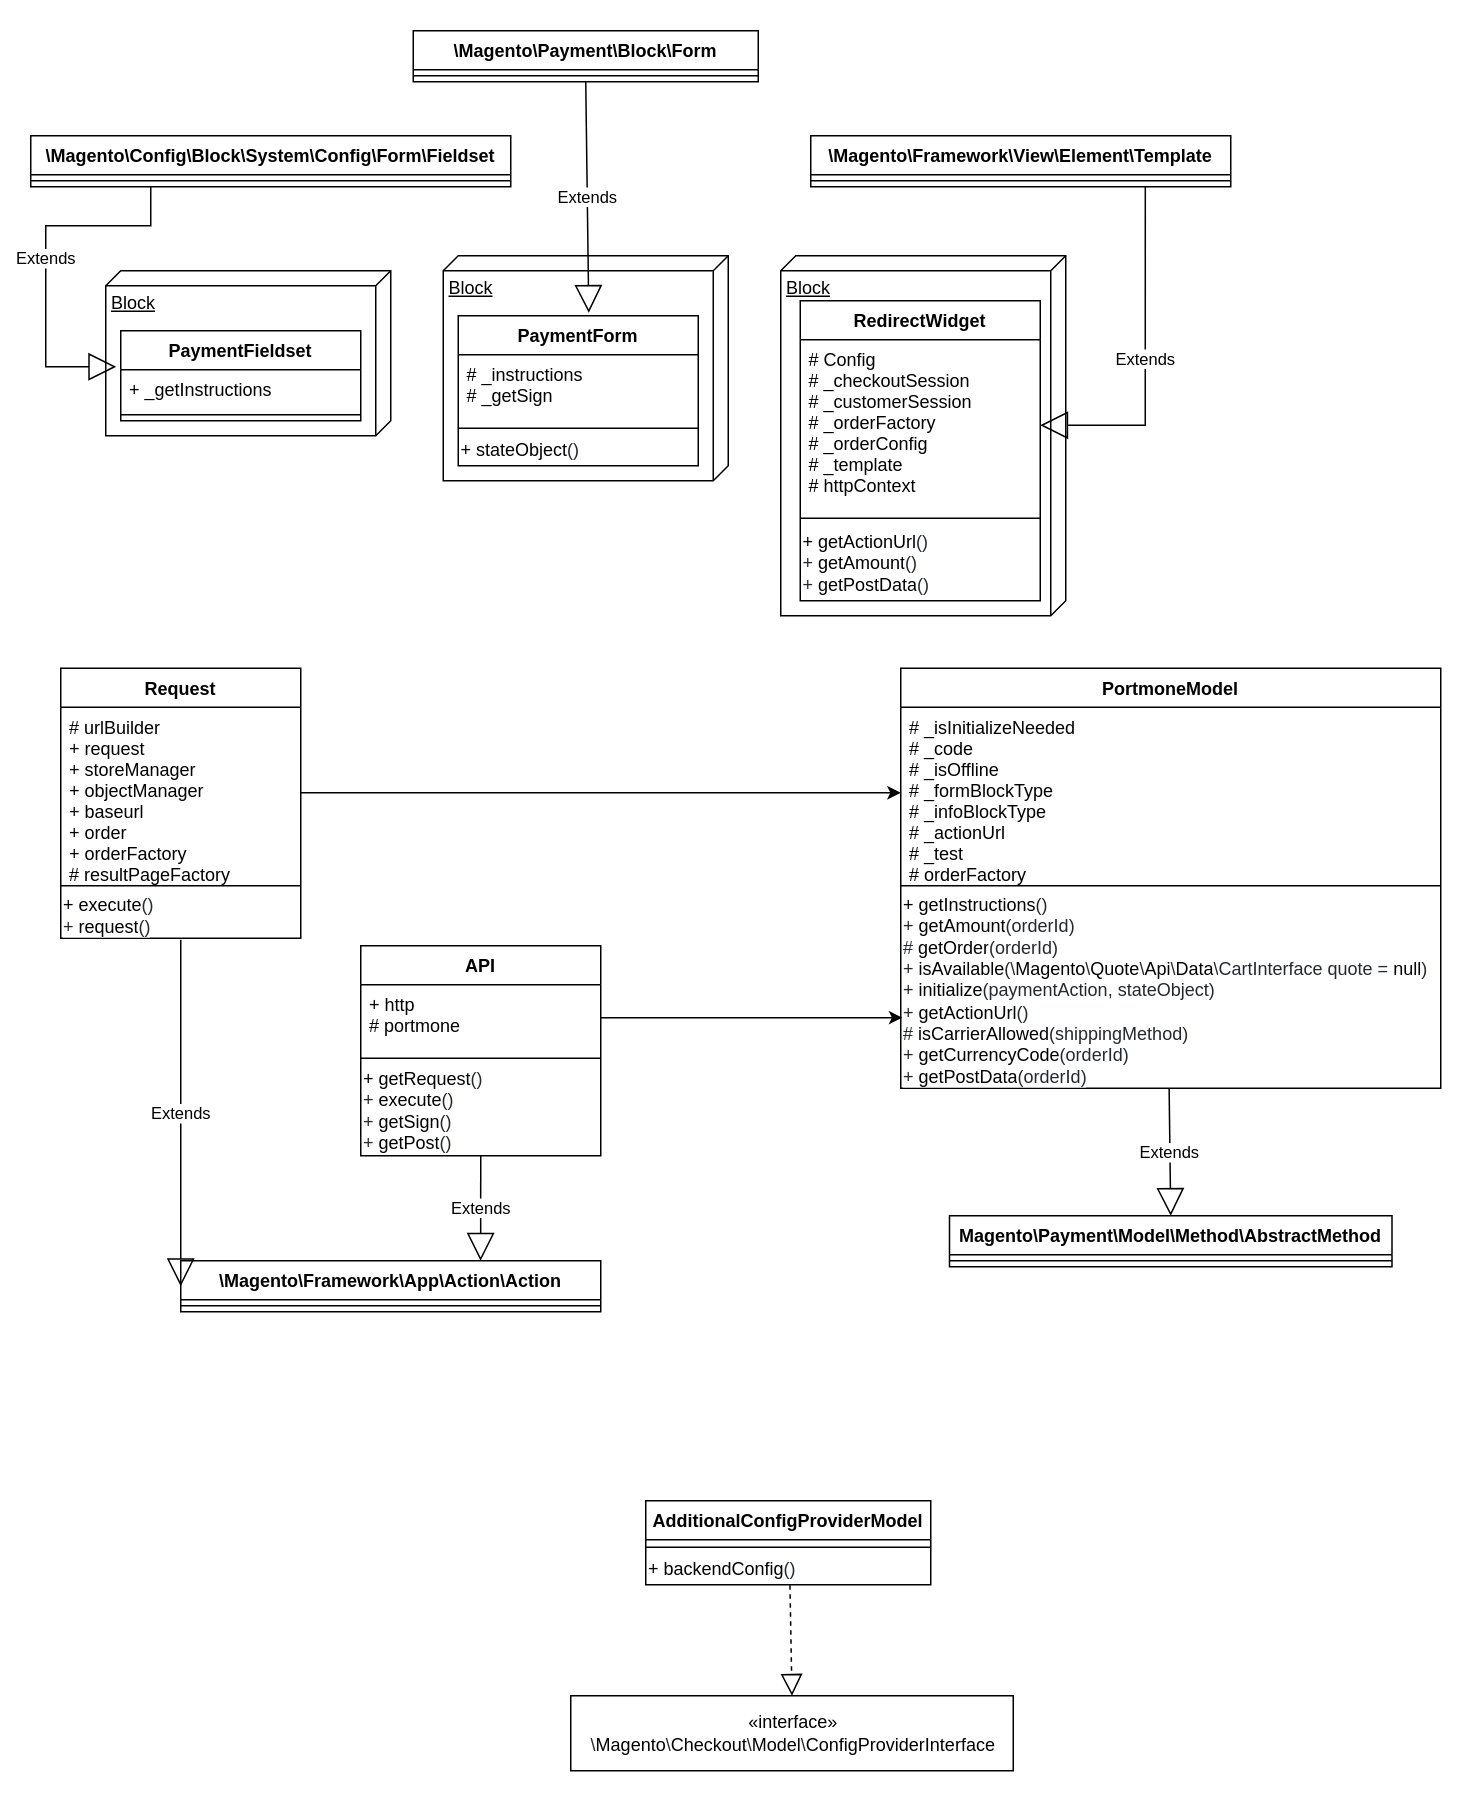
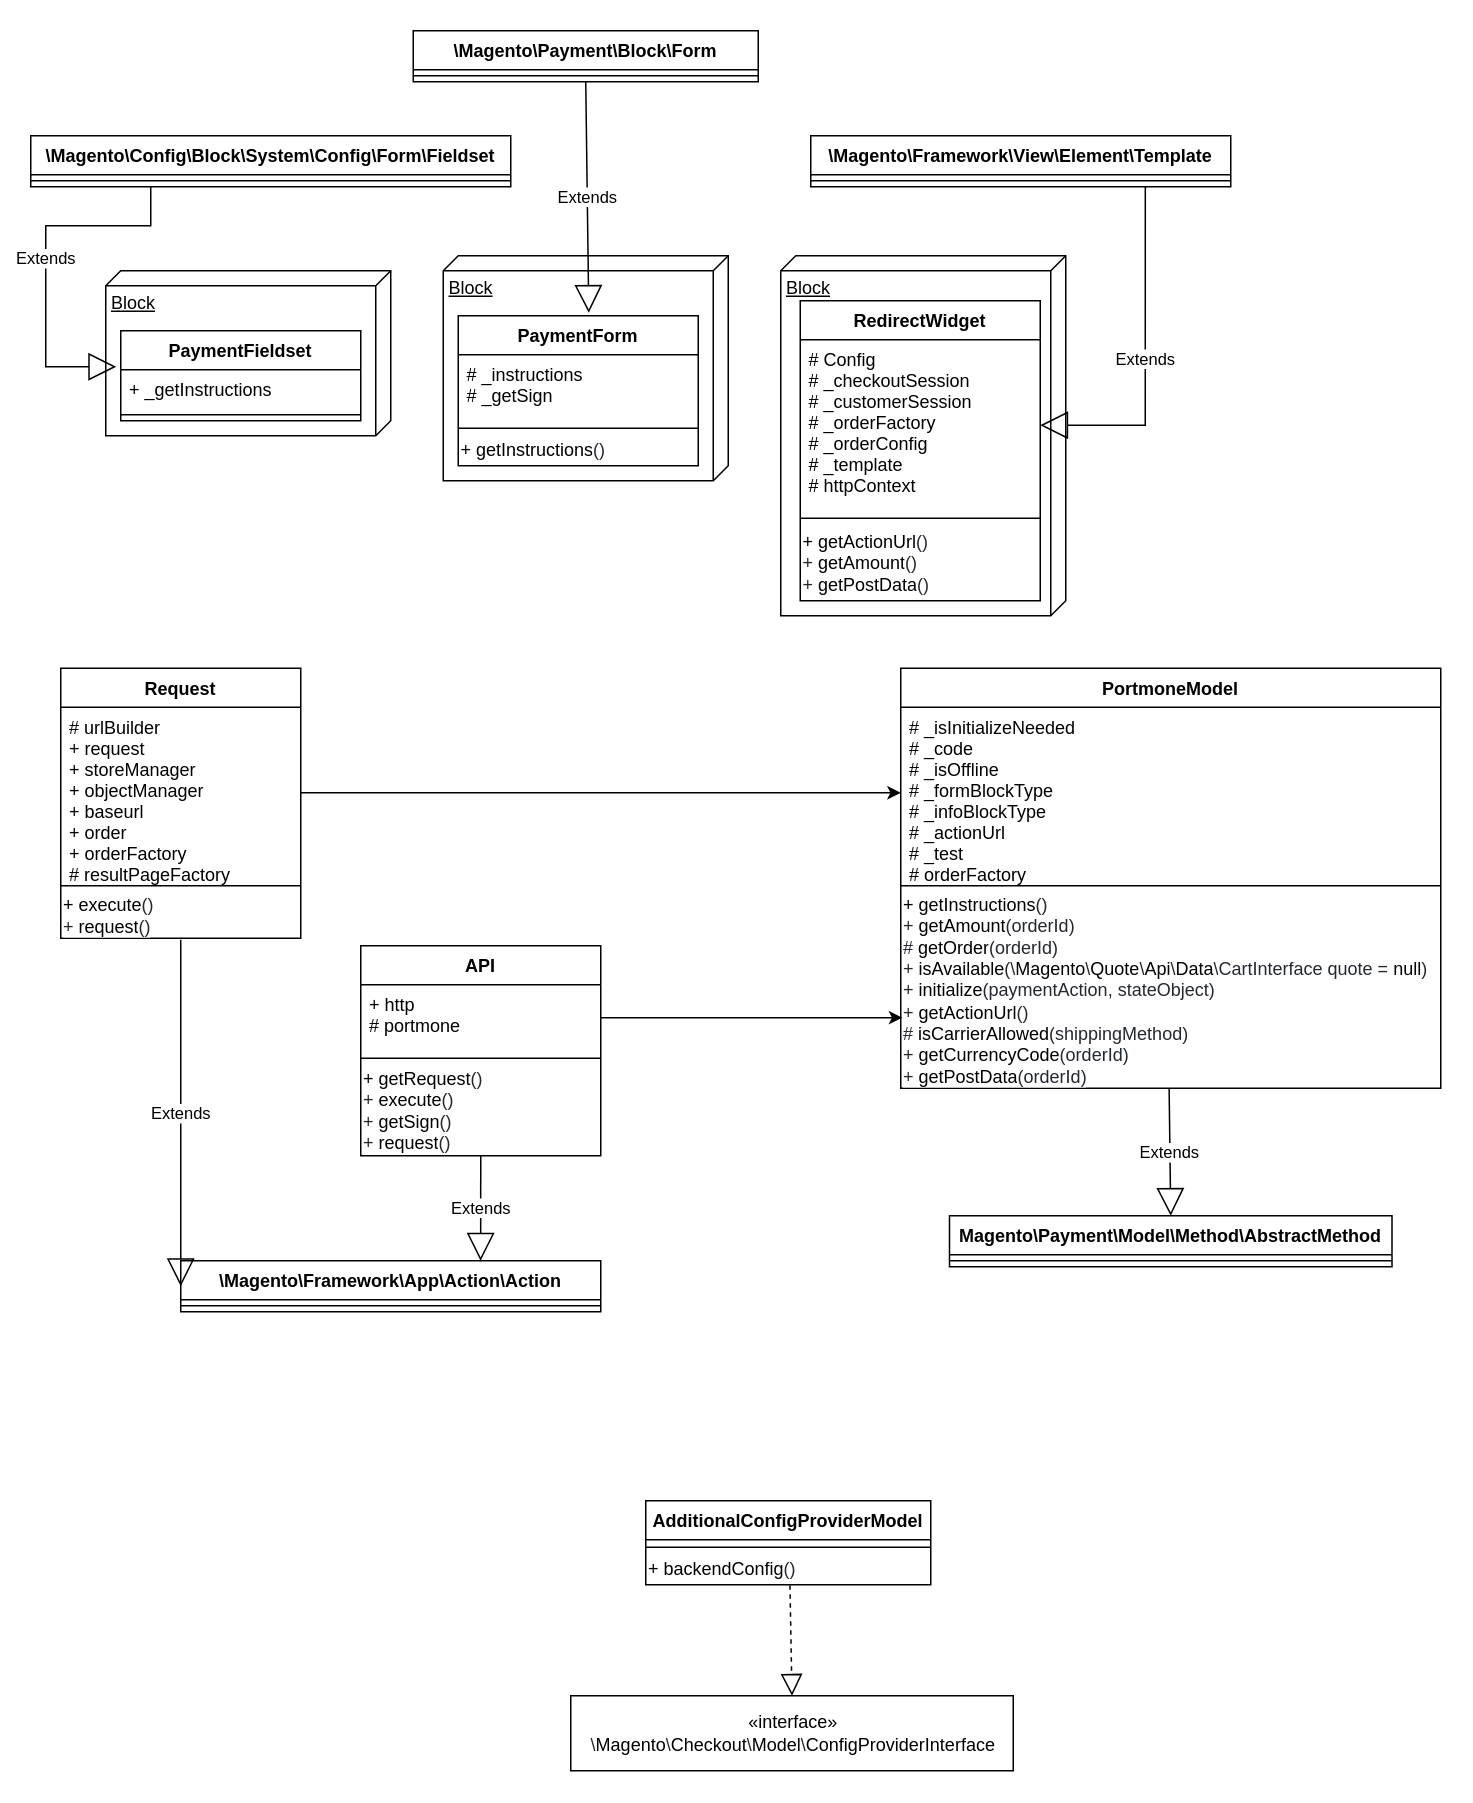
- <mxCell id="11" value="&lt;span class=&quot;pl-en&quot; style=&quot;box-sizing: border-box ; font-family: , , &amp;#34;sf mono&amp;#34; , &amp;#34;menlo&amp;#34; , &amp;#34;consolas&amp;#34; , &amp;#34;liberation mono&amp;#34; , monospace ; background-color: rgb(255 , 255 , 255)&quot;&gt;&lt;span class=&quot;pl-token&quot; style=&quot;box-sizing: border-box&quot;&gt;+ stateObject&lt;/span&gt;&lt;/span&gt;&lt;span style=&quot;color: rgb(36 , 41 , 47) ; font-family: , , &amp;#34;sf mono&amp;#34; , &amp;#34;menlo&amp;#34; , &amp;#34;consolas&amp;#34; , &amp;#34;liberation mono&amp;#34; , monospace ; background-color: rgb(255 , 255 , 255)&quot;&gt;()&lt;/span&gt;" style="text;html=1;align=left;verticalAlign=middle;resizable=0;points=[];autosize=1;strokeColor=none;fillColor=none;fontColor=#000000;" vertex="1" parent="8"><mxGeometry y="80" width="160" height="20" as="geometry" /></mxCell>
+ <mxCell id="11" value="&lt;span class=&quot;pl-en&quot; style=&quot;box-sizing: border-box ; font-family: , , &amp;#34;sf mono&amp;#34; , &amp;#34;menlo&amp;#34; , &amp;#34;consolas&amp;#34; , &amp;#34;liberation mono&amp;#34; , monospace ; background-color: rgb(255 , 255 , 255)&quot;&gt;&lt;span class=&quot;pl-token&quot; style=&quot;box-sizing: border-box&quot;&gt;+ getInstructions&lt;/span&gt;&lt;/span&gt;&lt;span style=&quot;color: rgb(36 , 41 , 47) ; font-family: , , &amp;#34;sf mono&amp;#34; , &amp;#34;menlo&amp;#34; , &amp;#34;consolas&amp;#34; , &amp;#34;liberation mono&amp;#34; , monospace ; background-color: rgb(255 , 255 , 255)&quot;&gt;()&lt;/span&gt;" style="text;html=1;align=left;verticalAlign=middle;resizable=0;points=[];autosize=1;strokeColor=none;fillColor=none;fontColor=#000000;" vertex="1" parent="8"><mxGeometry y="80" width="160" height="20" as="geometry" /></mxCell>
- <mxCell id="23" value="&lt;span style=&quot;background-color: rgb(255 , 255 , 255)&quot;&gt;&lt;span class=&quot;pl-en&quot; style=&quot;box-sizing: border-box&quot;&gt;&lt;span class=&quot;pl-token&quot; style=&quot;box-sizing: border-box&quot;&gt;+&amp;nbsp;&lt;/span&gt;&lt;/span&gt;&lt;/span&gt;&lt;span class=&quot;pl-en&quot; style=&quot;box-sizing: border-box ; font-family: , , &amp;#34;sf mono&amp;#34; , &amp;#34;menlo&amp;#34; , &amp;#34;consolas&amp;#34; , &amp;#34;liberation mono&amp;#34; , monospace ; background-color: rgb(255 , 255 , 255)&quot;&gt;&lt;span class=&quot;pl-token&quot; style=&quot;box-sizing: border-box&quot;&gt;getRequest&lt;/span&gt;&lt;/span&gt;&lt;span style=&quot;background-color: rgb(255 , 255 , 255)&quot;&gt;&lt;span style=&quot;color: rgb(36 , 41 , 47)&quot;&gt;()&lt;br&gt;+&amp;nbsp;&lt;/span&gt;&lt;/span&gt;&lt;span class=&quot;pl-en&quot; style=&quot;box-sizing: border-box ; font-family: , , &amp;#34;sf mono&amp;#34; , &amp;#34;menlo&amp;#34; , &amp;#34;consolas&amp;#34; , &amp;#34;liberation mono&amp;#34; , monospace ; background-color: rgb(255 , 255 , 255)&quot;&gt;&lt;span class=&quot;pl-token&quot; style=&quot;box-sizing: border-box&quot;&gt;execute&lt;/span&gt;&lt;/span&gt;&lt;span style=&quot;color: rgb(36 , 41 , 47) ; font-family: , , &amp;#34;sf mono&amp;#34; , &amp;#34;menlo&amp;#34; , &amp;#34;consolas&amp;#34; , &amp;#34;liberation mono&amp;#34; , monospace ; background-color: rgb(255 , 255 , 255)&quot;&gt;()&lt;br&gt;&lt;/span&gt;&lt;span style=&quot;background-color: rgb(255 , 255 , 255)&quot;&gt;&lt;span style=&quot;color: rgb(36 , 41 , 47)&quot;&gt;+&amp;nbsp;&lt;/span&gt;&lt;/span&gt;&lt;span class=&quot;pl-en&quot; style=&quot;box-sizing: border-box ; font-family: , , &amp;#34;sf mono&amp;#34; , &amp;#34;menlo&amp;#34; , &amp;#34;consolas&amp;#34; , &amp;#34;liberation mono&amp;#34; , monospace ; background-color: rgb(255 , 255 , 255)&quot;&gt;&lt;span class=&quot;pl-token&quot; style=&quot;box-sizing: border-box&quot;&gt;getSign&lt;/span&gt;&lt;/span&gt;&lt;span style=&quot;color: rgb(36 , 41 , 47) ; font-family: , , &amp;#34;sf mono&amp;#34; , &amp;#34;menlo&amp;#34; , &amp;#34;consolas&amp;#34; , &amp;#34;liberation mono&amp;#34; , monospace ; background-color: rgb(255 , 255 , 255)&quot;&gt;()&lt;br&gt;&lt;/span&gt;&lt;span style=&quot;background-color: rgb(255 , 255 , 255)&quot;&gt;&lt;span style=&quot;color: rgb(36 , 41 , 47)&quot;&gt;+&amp;nbsp;&lt;/span&gt;&lt;/span&gt;&lt;span class=&quot;pl-en&quot; style=&quot;box-sizing: border-box ; font-family: , , &amp;#34;sf mono&amp;#34; , &amp;#34;menlo&amp;#34; , &amp;#34;consolas&amp;#34; , &amp;#34;liberation mono&amp;#34; , monospace ; background-color: rgb(255 , 255 , 255)&quot;&gt;&lt;span class=&quot;pl-token&quot; style=&quot;box-sizing: border-box&quot;&gt;getPost&lt;/span&gt;&lt;/span&gt;&lt;span style=&quot;color: rgb(36 , 41 , 47) ; font-family: , , &amp;#34;sf mono&amp;#34; , &amp;#34;menlo&amp;#34; , &amp;#34;consolas&amp;#34; , &amp;#34;liberation mono&amp;#34; , monospace ; background-color: rgb(255 , 255 , 255)&quot;&gt;()&lt;/span&gt;&lt;span style=&quot;background-color: rgb(255 , 255 , 255)&quot;&gt;&lt;span style=&quot;color: rgb(36 , 41 , 47)&quot;&gt;&lt;br&gt;&lt;/span&gt;&lt;/span&gt;" style="text;html=1;align=left;verticalAlign=middle;resizable=0;points=[];autosize=1;strokeColor=none;fillColor=none;fontColor=#000000;" vertex="1" parent="20"><mxGeometry y="80" width="160" height="60" as="geometry" /></mxCell>
+ <mxCell id="23" value="&lt;span style=&quot;background-color: rgb(255 , 255 , 255)&quot;&gt;&lt;span class=&quot;pl-en&quot; style=&quot;box-sizing: border-box&quot;&gt;&lt;span class=&quot;pl-token&quot; style=&quot;box-sizing: border-box&quot;&gt;+&amp;nbsp;&lt;/span&gt;&lt;/span&gt;&lt;/span&gt;&lt;span class=&quot;pl-en&quot; style=&quot;box-sizing: border-box ; font-family: , , &amp;#34;sf mono&amp;#34; , &amp;#34;menlo&amp;#34; , &amp;#34;consolas&amp;#34; , &amp;#34;liberation mono&amp;#34; , monospace ; background-color: rgb(255 , 255 , 255)&quot;&gt;&lt;span class=&quot;pl-token&quot; style=&quot;box-sizing: border-box&quot;&gt;getRequest&lt;/span&gt;&lt;/span&gt;&lt;span style=&quot;background-color: rgb(255 , 255 , 255)&quot;&gt;&lt;span style=&quot;color: rgb(36 , 41 , 47)&quot;&gt;()&lt;br&gt;+&amp;nbsp;&lt;/span&gt;&lt;/span&gt;&lt;span class=&quot;pl-en&quot; style=&quot;box-sizing: border-box ; font-family: , , &amp;#34;sf mono&amp;#34; , &amp;#34;menlo&amp;#34; , &amp;#34;consolas&amp;#34; , &amp;#34;liberation mono&amp;#34; , monospace ; background-color: rgb(255 , 255 , 255)&quot;&gt;&lt;span class=&quot;pl-token&quot; style=&quot;box-sizing: border-box&quot;&gt;execute&lt;/span&gt;&lt;/span&gt;&lt;span style=&quot;color: rgb(36 , 41 , 47) ; font-family: , , &amp;#34;sf mono&amp;#34; , &amp;#34;menlo&amp;#34; , &amp;#34;consolas&amp;#34; , &amp;#34;liberation mono&amp;#34; , monospace ; background-color: rgb(255 , 255 , 255)&quot;&gt;()&lt;br&gt;&lt;/span&gt;&lt;span style=&quot;background-color: rgb(255 , 255 , 255)&quot;&gt;&lt;span style=&quot;color: rgb(36 , 41 , 47)&quot;&gt;+&amp;nbsp;&lt;/span&gt;&lt;/span&gt;&lt;span class=&quot;pl-en&quot; style=&quot;box-sizing: border-box ; font-family: , , &amp;#34;sf mono&amp;#34; , &amp;#34;menlo&amp;#34; , &amp;#34;consolas&amp;#34; , &amp;#34;liberation mono&amp;#34; , monospace ; background-color: rgb(255 , 255 , 255)&quot;&gt;&lt;span class=&quot;pl-token&quot; style=&quot;box-sizing: border-box&quot;&gt;getSign&lt;/span&gt;&lt;/span&gt;&lt;span style=&quot;color: rgb(36 , 41 , 47) ; font-family: , , &amp;#34;sf mono&amp;#34; , &amp;#34;menlo&amp;#34; , &amp;#34;consolas&amp;#34; , &amp;#34;liberation mono&amp;#34; , monospace ; background-color: rgb(255 , 255 , 255)&quot;&gt;()&lt;br&gt;&lt;/span&gt;&lt;span style=&quot;background-color: rgb(255 , 255 , 255)&quot;&gt;&lt;span style=&quot;color: rgb(36 , 41 , 47)&quot;&gt;+&amp;nbsp;&lt;/span&gt;&lt;/span&gt;&lt;span class=&quot;pl-en&quot; style=&quot;box-sizing: border-box ; font-family: , , &amp;#34;sf mono&amp;#34; , &amp;#34;menlo&amp;#34; , &amp;#34;consolas&amp;#34; , &amp;#34;liberation mono&amp;#34; , monospace ; background-color: rgb(255 , 255 , 255)&quot;&gt;&lt;span class=&quot;pl-token&quot; style=&quot;box-sizing: border-box&quot;&gt;request&lt;/span&gt;&lt;/span&gt;&lt;span style=&quot;color: rgb(36 , 41 , 47) ; font-family: , , &amp;#34;sf mono&amp;#34; , &amp;#34;menlo&amp;#34; , &amp;#34;consolas&amp;#34; , &amp;#34;liberation mono&amp;#34; , monospace ; background-color: rgb(255 , 255 , 255)&quot;&gt;()&lt;/span&gt;&lt;span style=&quot;background-color: rgb(255 , 255 , 255)&quot;&gt;&lt;span style=&quot;color: rgb(36 , 41 , 47)&quot;&gt;&lt;br&gt;&lt;/span&gt;&lt;/span&gt;" style="text;html=1;align=left;verticalAlign=middle;resizable=0;points=[];autosize=1;strokeColor=none;fillColor=none;fontColor=#000000;" vertex="1" parent="20"><mxGeometry y="80" width="160" height="60" as="geometry" /></mxCell>
